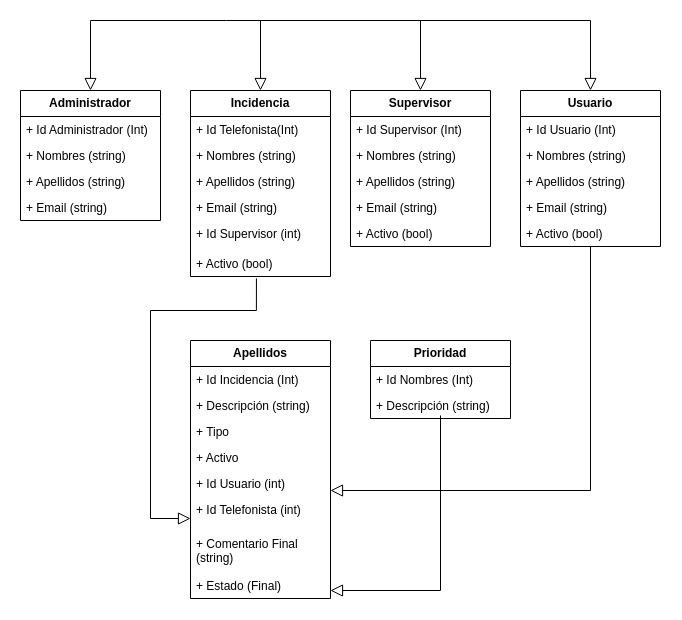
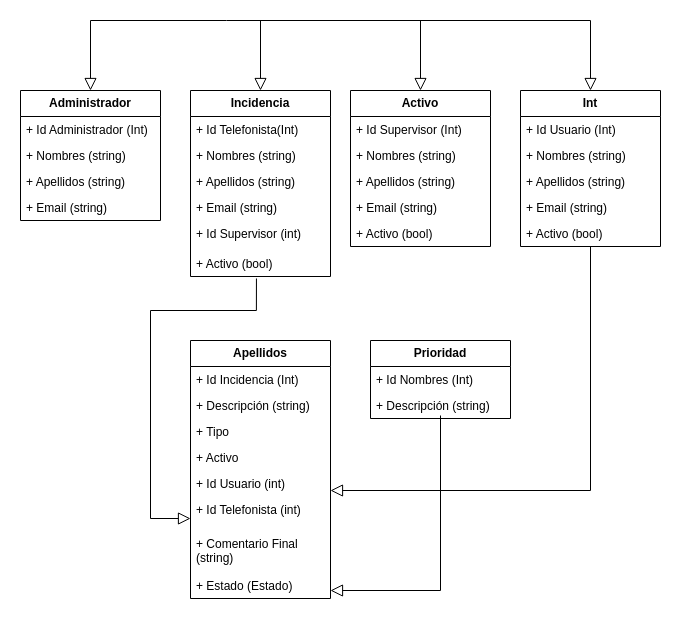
- <mxCell id="31" value="&lt;b&gt;Supervisor&lt;/b&gt;" style="swimlane;fontStyle=0;childLayout=stackLayout;horizontal=1;startSize=26;fillColor=none;horizontalStack=0;resizeParent=1;resizeParentMax=0;resizeLast=0;collapsible=1;marginBottom=0;whiteSpace=wrap;html=1;" parent="1" vertex="1"><mxGeometry x="350" y="90" width="140" height="156" as="geometry" /></mxCell>
+ <mxCell id="31" value="&lt;b&gt;Activo&lt;/b&gt;" style="swimlane;fontStyle=0;childLayout=stackLayout;horizontal=1;startSize=26;fillColor=none;horizontalStack=0;resizeParent=1;resizeParentMax=0;resizeLast=0;collapsible=1;marginBottom=0;whiteSpace=wrap;html=1;" parent="1" vertex="1"><mxGeometry x="350" y="90" width="140" height="156" as="geometry" /></mxCell>
- <mxCell id="13" value="&lt;b&gt;Usuario&lt;/b&gt;" style="swimlane;fontStyle=0;childLayout=stackLayout;horizontal=1;startSize=26;fillColor=none;horizontalStack=0;resizeParent=1;resizeParentMax=0;resizeLast=0;collapsible=1;marginBottom=0;whiteSpace=wrap;html=1;" parent="1" vertex="1"><mxGeometry x="520" y="90" width="140" height="156" as="geometry" /></mxCell>
+ <mxCell id="13" value="&lt;b&gt;Int&lt;/b&gt;" style="swimlane;fontStyle=0;childLayout=stackLayout;horizontal=1;startSize=26;fillColor=none;horizontalStack=0;resizeParent=1;resizeParentMax=0;resizeLast=0;collapsible=1;marginBottom=0;whiteSpace=wrap;html=1;" parent="1" vertex="1"><mxGeometry x="520" y="90" width="140" height="156" as="geometry" /></mxCell>
- <mxCell id="12" value="+ Estado (Final)" style="text;strokeColor=none;fillColor=none;align=left;verticalAlign=top;spacingLeft=4;spacingRight=4;overflow=hidden;rotatable=0;points=[[0,0.5],[1,0.5]];portConstraint=eastwest;whiteSpace=wrap;html=1;" parent="4" vertex="1"><mxGeometry y="232" width="140" height="26" as="geometry" /></mxCell>
+ <mxCell id="12" value="+ Estado (Estado)" style="text;strokeColor=none;fillColor=none;align=left;verticalAlign=top;spacingLeft=4;spacingRight=4;overflow=hidden;rotatable=0;points=[[0,0.5],[1,0.5]];portConstraint=eastwest;whiteSpace=wrap;html=1;" parent="4" vertex="1"><mxGeometry y="232" width="140" height="26" as="geometry" /></mxCell>
